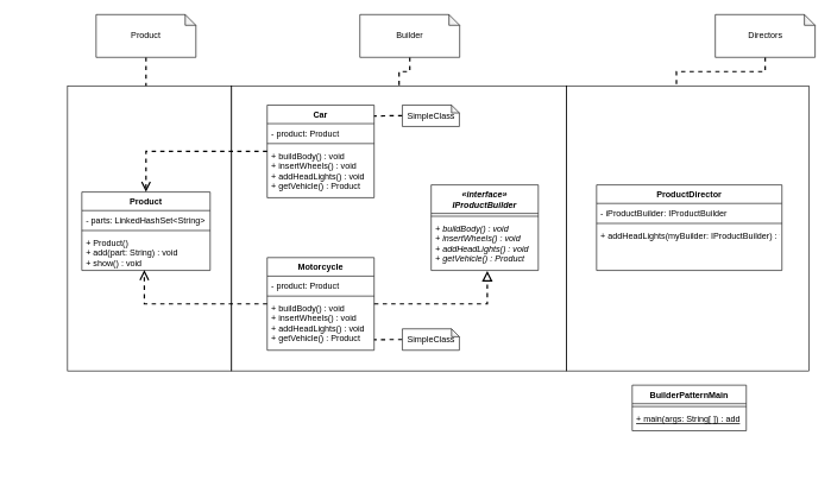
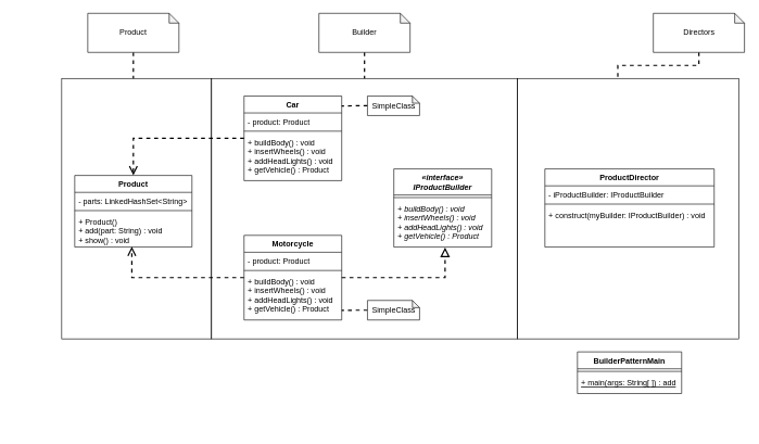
- <mxCell id="12" value="Builder" style="shape=note;whiteSpace=wrap;html=1;backgroundOutline=1;darkOpacity=0.05;size=15;" parent="1" vertex="1"><mxGeometry x="504" y="20" width="140" height="60" as="geometry" /></mxCell>
+ <mxCell id="12" value="Builder" style="shape=note;whiteSpace=wrap;html=1;backgroundOutline=1;darkOpacity=0.05;size=15;" parent="1" vertex="1"><mxGeometry x="489" y="20" width="140" height="60" as="geometry" /></mxCell>
- <mxCell id="34" value="+ addHeadLights(myBuilder: IProductBuilder) : void" style="text;strokeColor=none;fillColor=none;align=left;verticalAlign=top;spacingLeft=4;spacingRight=4;overflow=hidden;rotatable=0;points=[[0,0.5],[1,0.5]];portConstraint=eastwest;" parent="31" vertex="1"><mxGeometry y="58" width="260" height="62" as="geometry" /></mxCell>
+ <mxCell id="34" value="+ construct(myBuilder: IProductBuilder) : void" style="text;strokeColor=none;fillColor=none;align=left;verticalAlign=top;spacingLeft=4;spacingRight=4;overflow=hidden;rotatable=0;points=[[0,0.5],[1,0.5]];portConstraint=eastwest;" parent="31" vertex="1"><mxGeometry y="58" width="260" height="62" as="geometry" /></mxCell>
